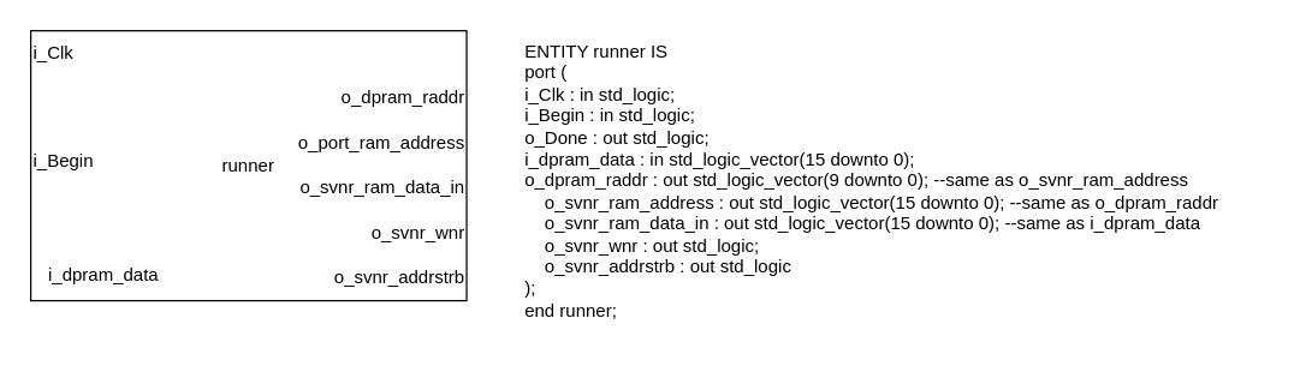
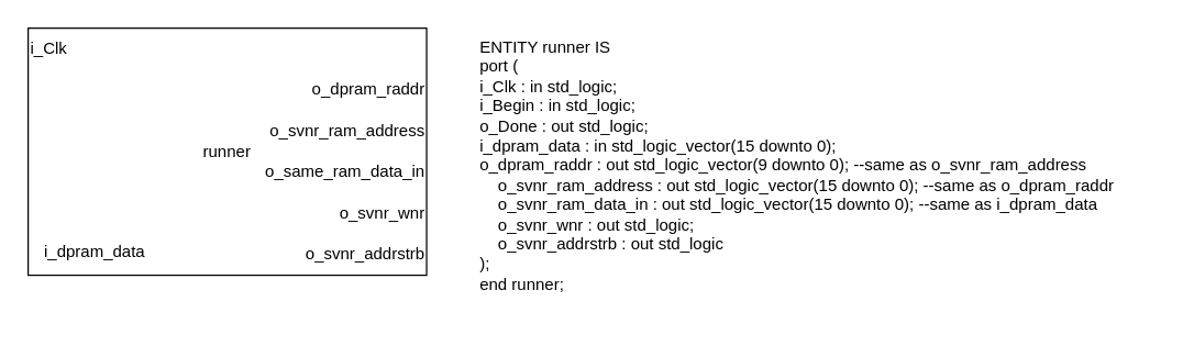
- <mxCell id="8" value="o_port_ram_address" style="text;html=1;align=right;verticalAlign=middle;resizable=0;points=[];autosize=1;strokeColor=none;fillColor=none;" vertex="1" parent="1"><mxGeometry x="170" y="80" width="140" height="30" as="geometry" /></mxCell>
+ <mxCell id="8" value="o_svnr_ram_address" style="text;html=1;align=right;verticalAlign=middle;resizable=0;points=[];autosize=1;strokeColor=none;fillColor=none;" vertex="1" parent="1"><mxGeometry x="170" y="80" width="140" height="30" as="geometry" /></mxCell>
- <mxCell id="5" value="i_Begin" style="text;html=1;align=left;verticalAlign=middle;resizable=0;points=[];autosize=1;strokeColor=none;fillColor=none;" vertex="1" parent="1"><mxGeometry y="92" width="60" height="30" as="geometry" x="20" /></mxCell>
- <mxCell id="10" value="o_svnr_ram_data_in" style="text;html=1;align=right;verticalAlign=middle;resizable=0;points=[];autosize=1;strokeColor=none;fillColor=none;" vertex="1" parent="1"><mxGeometry x="180" y="110" width="130" height="30" as="geometry" /></mxCell>
+ <mxCell id="10" value="o_same_ram_data_in" style="text;html=1;align=right;verticalAlign=middle;resizable=0;points=[];autosize=1;strokeColor=none;fillColor=none;" vertex="1" parent="1"><mxGeometry x="180" y="110" width="130" height="30" as="geometry" /></mxCell>
